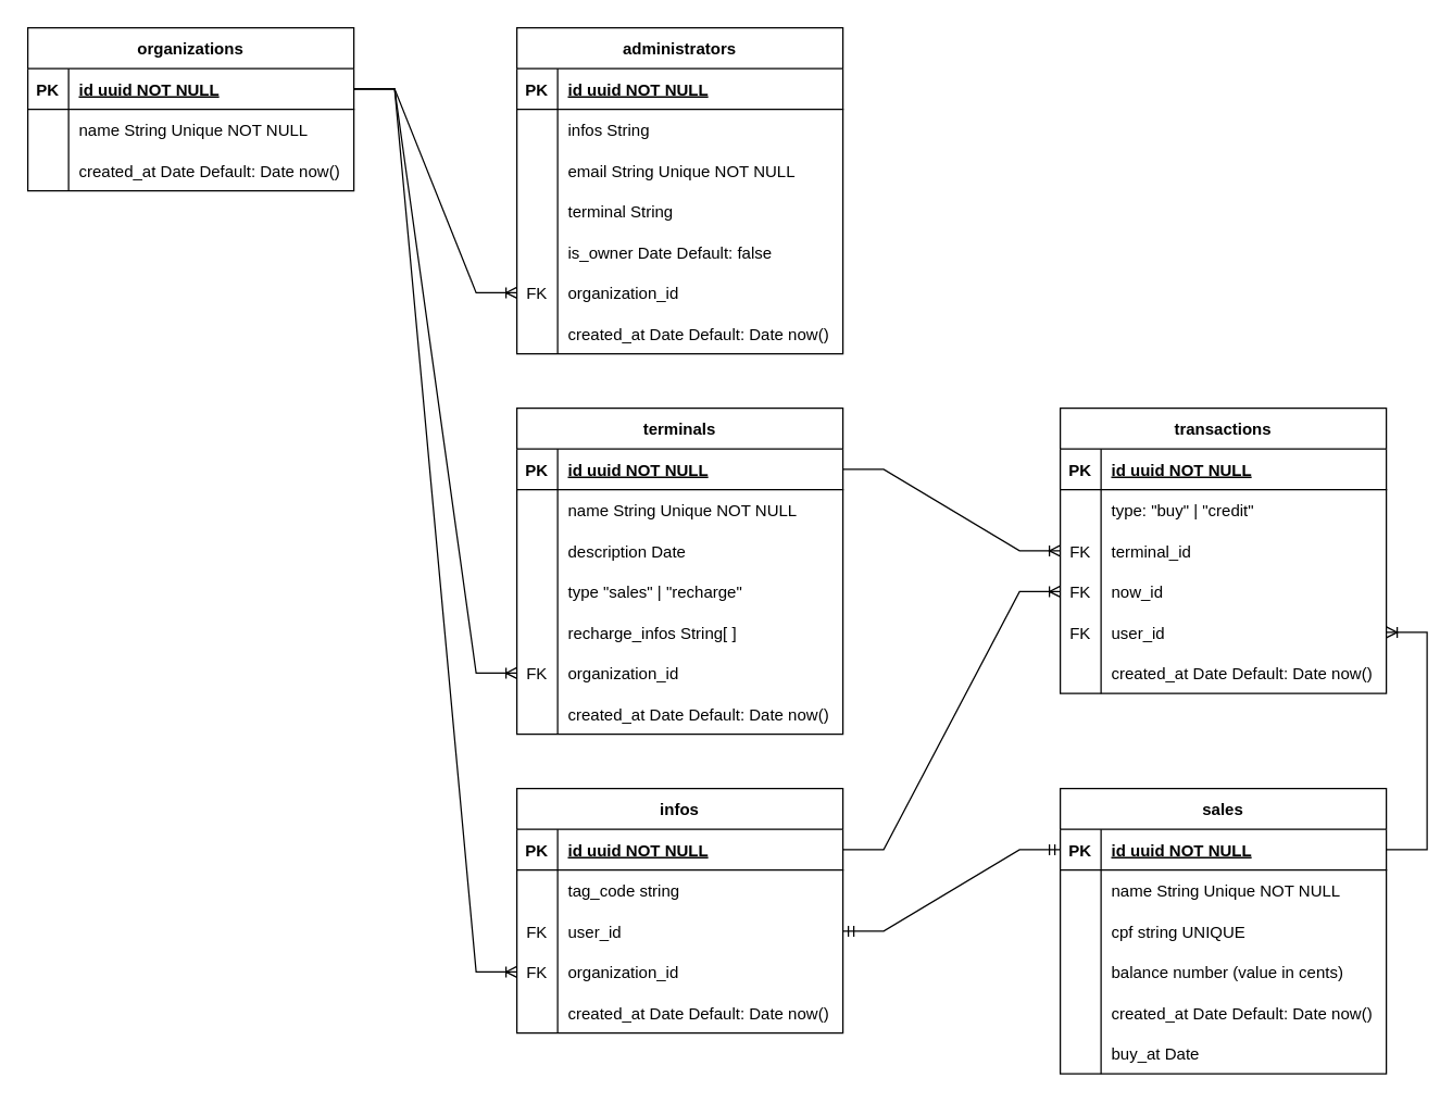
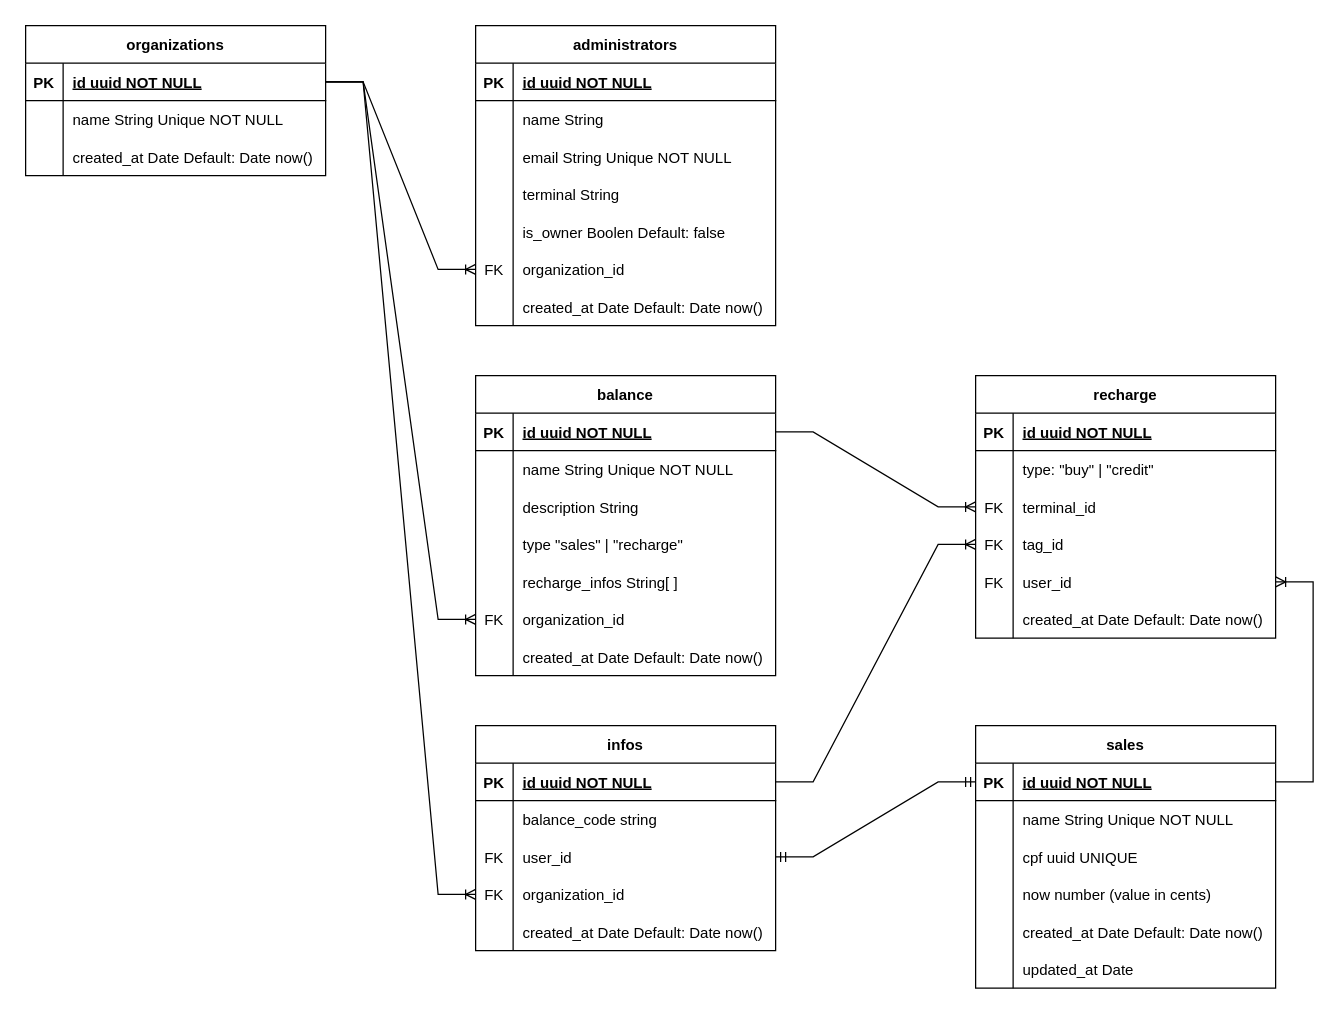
- <mxCell id="8" value="infos String " style="shape=partialRectangle;connectable=0;fillColor=none;top=0;left=0;bottom=0;right=0;align=left;spacingLeft=6;overflow=hidden;" parent="6" vertex="1"><mxGeometry x="30" width="210" height="30" as="geometry"><mxRectangle width="210" height="30" as="alternateBounds" /></mxGeometry></mxCell>
+ <mxCell id="8" value="name String " style="shape=partialRectangle;connectable=0;fillColor=none;top=0;left=0;bottom=0;right=0;align=left;spacingLeft=6;overflow=hidden;" parent="6" vertex="1"><mxGeometry x="30" width="210" height="30" as="geometry"><mxRectangle width="210" height="30" as="alternateBounds" /></mxGeometry></mxCell>
- <mxCell id="17" value="is_owner Date Default: false" style="shape=partialRectangle;connectable=0;fillColor=none;top=0;left=0;bottom=0;right=0;align=left;spacingLeft=6;overflow=hidden;" vertex="1" parent="15"><mxGeometry x="30" width="210" height="30" as="geometry"><mxRectangle width="210" height="30" as="alternateBounds" /></mxGeometry></mxCell>
+ <mxCell id="17" value="is_owner Boolen Default: false" style="shape=partialRectangle;connectable=0;fillColor=none;top=0;left=0;bottom=0;right=0;align=left;spacingLeft=6;overflow=hidden;" vertex="1" parent="15"><mxGeometry x="30" width="210" height="30" as="geometry"><mxRectangle width="210" height="30" as="alternateBounds" /></mxGeometry></mxCell>
- <mxCell id="35" value="terminals" style="shape=table;startSize=30;container=1;collapsible=1;childLayout=tableLayout;fixedRows=1;rowLines=0;fontStyle=1;align=center;resizeLast=1;" vertex="1" parent="1"><mxGeometry x="380" y="300" width="240" height="240" as="geometry" /></mxCell>
+ <mxCell id="35" value="balance" style="shape=table;startSize=30;container=1;collapsible=1;childLayout=tableLayout;fixedRows=1;rowLines=0;fontStyle=1;align=center;resizeLast=1;" vertex="1" parent="1"><mxGeometry x="380" y="300" width="240" height="240" as="geometry" /></mxCell>
- <mxCell id="95" value="transactions" style="shape=table;startSize=30;container=1;collapsible=1;childLayout=tableLayout;fixedRows=1;rowLines=0;fontStyle=1;align=center;resizeLast=1;" vertex="1" parent="1"><mxGeometry x="780" y="300" width="240" height="210" as="geometry" /></mxCell>
+ <mxCell id="95" value="recharge" style="shape=table;startSize=30;container=1;collapsible=1;childLayout=tableLayout;fixedRows=1;rowLines=0;fontStyle=1;align=center;resizeLast=1;" vertex="1" parent="1"><mxGeometry x="780" y="300" width="240" height="210" as="geometry" /></mxCell>
- <mxCell id="44" value="description Date " style="shape=partialRectangle;connectable=0;fillColor=none;top=0;left=0;bottom=0;right=0;align=left;spacingLeft=6;overflow=hidden;" vertex="1" parent="42"><mxGeometry x="30" width="210" height="30" as="geometry"><mxRectangle width="210" height="30" as="alternateBounds" /></mxGeometry></mxCell>
+ <mxCell id="44" value="description String " style="shape=partialRectangle;connectable=0;fillColor=none;top=0;left=0;bottom=0;right=0;align=left;spacingLeft=6;overflow=hidden;" vertex="1" parent="42"><mxGeometry x="30" width="210" height="30" as="geometry"><mxRectangle width="210" height="30" as="alternateBounds" /></mxGeometry></mxCell>
- <mxCell id="107" value="now_id" style="shape=partialRectangle;connectable=0;fillColor=none;top=0;left=0;bottom=0;right=0;align=left;spacingLeft=6;overflow=hidden;" vertex="1" parent="105"><mxGeometry x="30" width="210" height="30" as="geometry"><mxRectangle width="210" height="30" as="alternateBounds" /></mxGeometry></mxCell>
+ <mxCell id="107" value="tag_id" style="shape=partialRectangle;connectable=0;fillColor=none;top=0;left=0;bottom=0;right=0;align=left;spacingLeft=6;overflow=hidden;" vertex="1" parent="105"><mxGeometry x="30" width="210" height="30" as="geometry"><mxRectangle width="210" height="30" as="alternateBounds" /></mxGeometry></mxCell>
- <mxCell id="64" value="tag_code string" style="shape=partialRectangle;connectable=0;fillColor=none;top=0;left=0;bottom=0;right=0;align=left;spacingLeft=6;overflow=hidden;" vertex="1" parent="62"><mxGeometry x="30" width="210" height="30" as="geometry"><mxRectangle width="210" height="30" as="alternateBounds" /></mxGeometry></mxCell>
+ <mxCell id="64" value="balance_code string" style="shape=partialRectangle;connectable=0;fillColor=none;top=0;left=0;bottom=0;right=0;align=left;spacingLeft=6;overflow=hidden;" vertex="1" parent="62"><mxGeometry x="30" width="210" height="30" as="geometry"><mxRectangle width="210" height="30" as="alternateBounds" /></mxGeometry></mxCell>
- <mxCell id="84" value="cpf string UNIQUE" style="shape=partialRectangle;connectable=0;fillColor=none;top=0;left=0;bottom=0;right=0;align=left;spacingLeft=6;overflow=hidden;" vertex="1" parent="82"><mxGeometry x="30" width="210" height="30" as="geometry"><mxRectangle width="210" height="30" as="alternateBounds" /></mxGeometry></mxCell>
+ <mxCell id="84" value="cpf uuid UNIQUE" style="shape=partialRectangle;connectable=0;fillColor=none;top=0;left=0;bottom=0;right=0;align=left;spacingLeft=6;overflow=hidden;" vertex="1" parent="82"><mxGeometry x="30" width="210" height="30" as="geometry"><mxRectangle width="210" height="30" as="alternateBounds" /></mxGeometry></mxCell>
- <mxCell id="87" value="balance number (value in cents)" style="shape=partialRectangle;connectable=0;fillColor=none;top=0;left=0;bottom=0;right=0;align=left;spacingLeft=6;overflow=hidden;" vertex="1" parent="85"><mxGeometry x="30" width="210" height="30" as="geometry"><mxRectangle width="210" height="30" as="alternateBounds" /></mxGeometry></mxCell>
+ <mxCell id="87" value="now number (value in cents)" style="shape=partialRectangle;connectable=0;fillColor=none;top=0;left=0;bottom=0;right=0;align=left;spacingLeft=6;overflow=hidden;" vertex="1" parent="85"><mxGeometry x="30" width="210" height="30" as="geometry"><mxRectangle width="210" height="30" as="alternateBounds" /></mxGeometry></mxCell>
- <mxCell id="93" value="buy_at Date" style="shape=partialRectangle;connectable=0;fillColor=none;top=0;left=0;bottom=0;right=0;align=left;spacingLeft=6;overflow=hidden;" vertex="1" parent="91"><mxGeometry x="30" width="210" height="30" as="geometry"><mxRectangle width="210" height="30" as="alternateBounds" /></mxGeometry></mxCell>
+ <mxCell id="93" value="updated_at Date" style="shape=partialRectangle;connectable=0;fillColor=none;top=0;left=0;bottom=0;right=0;align=left;spacingLeft=6;overflow=hidden;" vertex="1" parent="91"><mxGeometry x="30" width="210" height="30" as="geometry"><mxRectangle width="210" height="30" as="alternateBounds" /></mxGeometry></mxCell>
